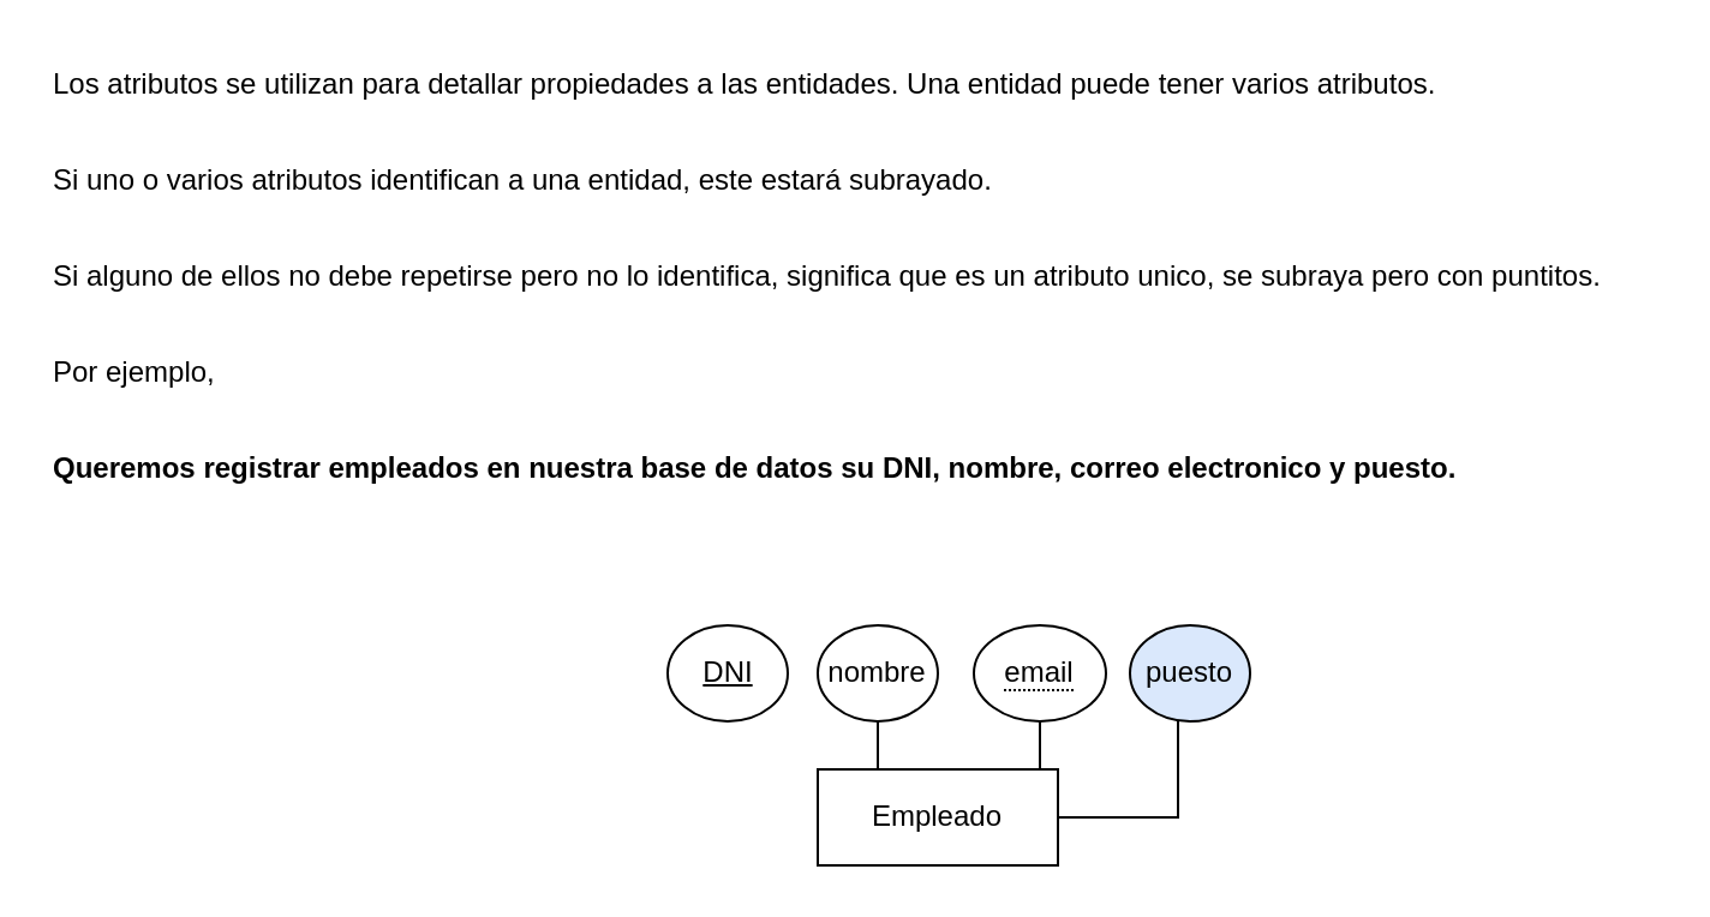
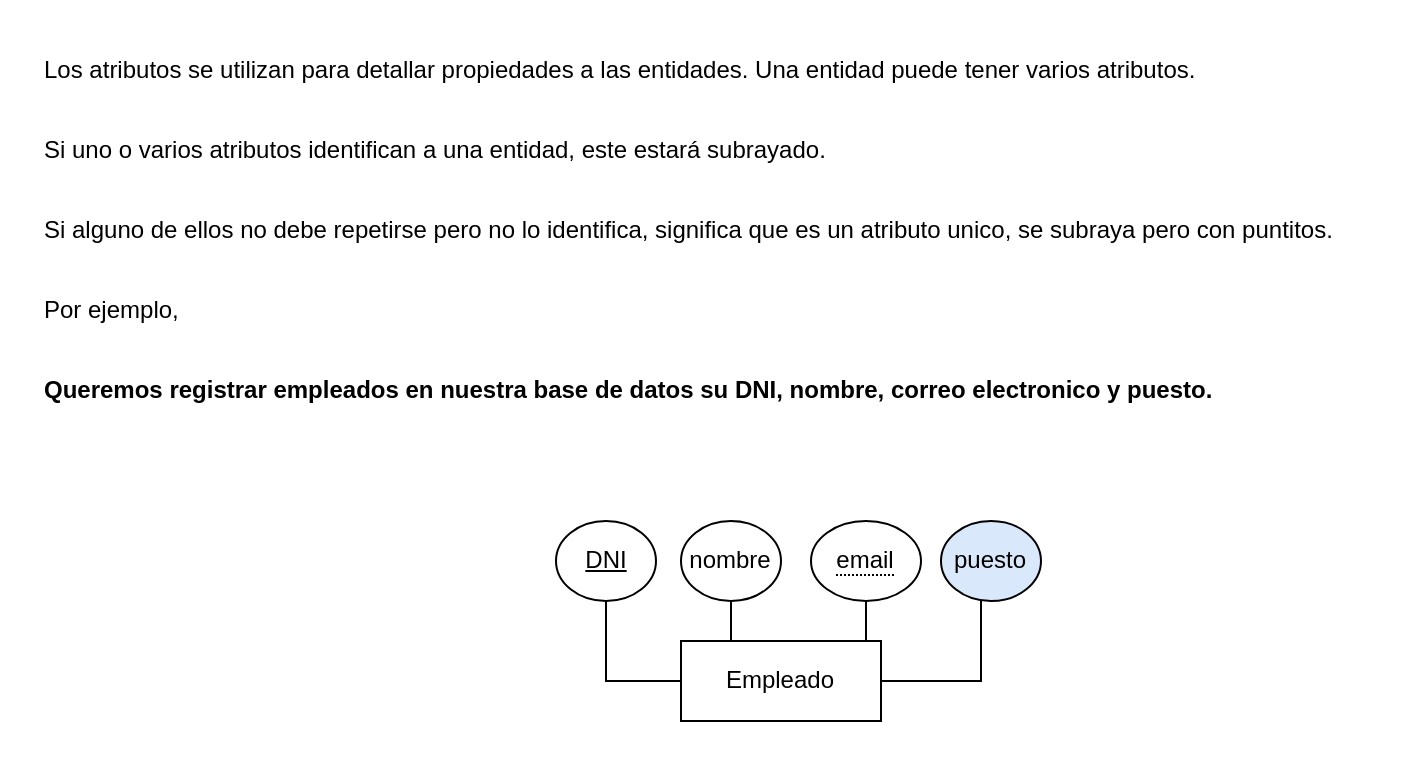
+ <mxCell id="8" style="edgeStyle=orthogonalEdgeStyle;rounded=0;orthogonalLoop=1;jettySize=auto;html=1;entryX=0;entryY=0.5;entryDx=0;entryDy=0;endArrow=none;endFill=0;" parent="1" source="9" target="5" edge="1"><mxGeometry relative="1" as="geometry"><Array as="points"><mxPoint x="303" y="340" /></Array></mxGeometry></mxCell>
